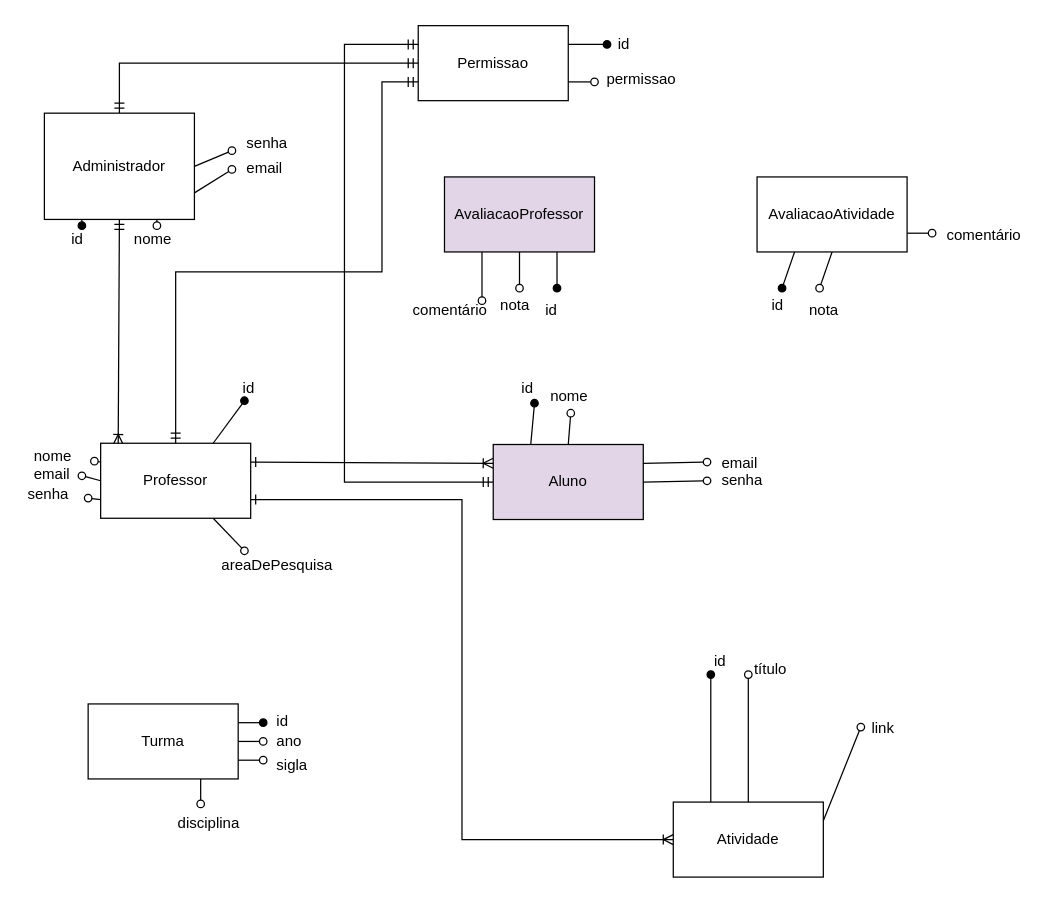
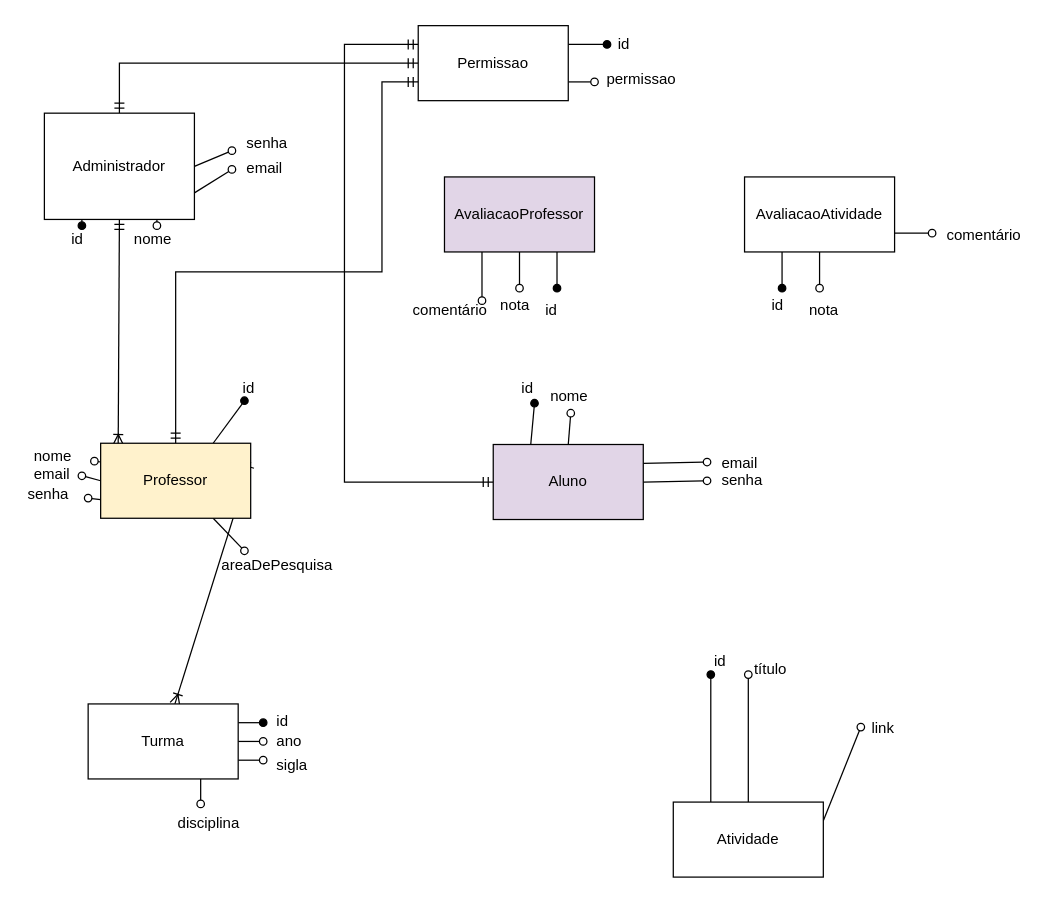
- <mxCell id="60" value="AvaliacaoAtividade" style="rounded=0;whiteSpace=wrap;html=1;" vertex="1" parent="1"><mxGeometry x="605" y="141" width="120" height="60" as="geometry" /></mxCell>
+ <mxCell id="60" value="AvaliacaoAtividade" style="rounded=0;whiteSpace=wrap;html=1;" vertex="1" parent="1"><mxGeometry x="595" y="141" width="120" height="60" as="geometry" /></mxCell>
- <mxCell id="18" style="edgeStyle=none;rounded=0;orthogonalLoop=1;jettySize=auto;html=1;exitX=1;exitY=0.25;exitDx=0;exitDy=0;entryX=0;entryY=0.25;entryDx=0;entryDy=0;startArrow=ERone;startFill=0;endArrow=ERoneToMany;endFill=0;" edge="1" parent="1" source="21" target="32"><mxGeometry relative="1" as="geometry" /></mxCell>
+ <mxCell id="18" style="edgeStyle=none;rounded=0;orthogonalLoop=1;jettySize=auto;html=1;exitX=1;exitY=0.25;exitDx=0;exitDy=0;startArrow=ERone;startFill=0;endArrow=ERoneToMany;endFill=0;" edge="1" parent="1" source="21" target="41"><mxGeometry relative="1" as="geometry" /></mxCell>
- <mxCell id="21" value="Professor" style="rounded=0;whiteSpace=wrap;html=1;" vertex="1" parent="1"><mxGeometry x="80" y="354" width="120" height="60" as="geometry" /></mxCell>
+ <mxCell id="21" value="Professor" style="rounded=0;whiteSpace=wrap;html=1;fillColor=#fff2cc;" vertex="1" parent="1"><mxGeometry x="80" y="354" width="120" height="60" as="geometry" /></mxCell>
- <mxCell id="20" style="edgeStyle=orthogonalEdgeStyle;rounded=0;orthogonalLoop=1;jettySize=auto;html=1;exitX=1;exitY=0.75;exitDx=0;exitDy=0;entryX=0;entryY=0.5;entryDx=0;entryDy=0;startArrow=ERone;startFill=0;endArrow=ERoneToMany;endFill=0;" edge="1" parent="1" source="21" target="49"><mxGeometry relative="1" as="geometry" /></mxCell>
